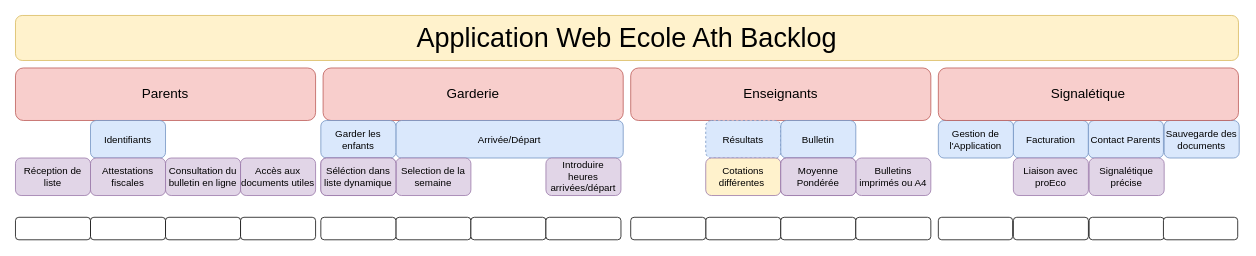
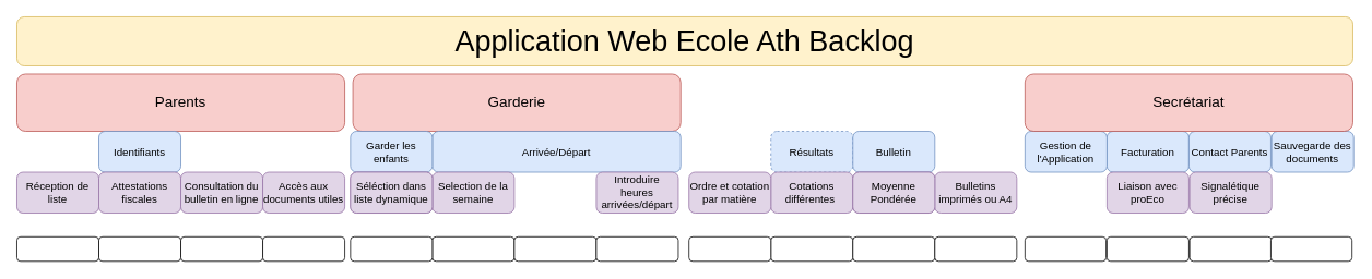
- <mxCell id="4" value="&lt;font style=&quot;font-size: 18px&quot;&gt;Enseignants&lt;/font&gt;" style="rounded=1;whiteSpace=wrap;html=1;fillColor=#f8cecc;strokeColor=#b85450;" parent="1" vertex="1"><mxGeometry x="840.12" y="90" width="400" height="70" as="geometry" /></mxCell>
- <mxCell id="44" value="&lt;font style=&quot;font-size: 18px&quot;&gt;Signalétique&lt;/font&gt;" style="rounded=1;whiteSpace=wrap;html=1;fillColor=#f8cecc;strokeColor=#b85450;" vertex="1" parent="1"><mxGeometry x="1250.12" y="90" width="400" height="70" as="geometry" /></mxCell>
+ <mxCell id="44" value="&lt;font style=&quot;font-size: 18px&quot;&gt;Secrétariat&lt;/font&gt;" style="rounded=1;whiteSpace=wrap;html=1;fillColor=#f8cecc;strokeColor=#b85450;" vertex="1" parent="1"><mxGeometry x="1250.12" y="90" width="400" height="70" as="geometry" /></mxCell>
+ <mxCell id="21" value="Ordre et cotation par matière" style="rounded=1;whiteSpace=wrap;html=1;fillColor=#e1d5e7;strokeColor=#9673a6;fontSize=13;" parent="1" vertex="1"><mxGeometry x="840.12" y="210" width="100" height="50" as="geometry" /></mxCell>
- <mxCell id="13" value="Cotations différentes&amp;nbsp;" style="rounded=1;whiteSpace=wrap;html=1;fillColor=#fff2cc;strokeColor=#9673a6;fontSize=13;" parent="1" vertex="1"><mxGeometry x="940.12" y="210" width="100" height="50" as="geometry" /></mxCell>
+ <mxCell id="13" value="Cotations différentes&amp;nbsp;" style="rounded=1;whiteSpace=wrap;html=1;fillColor=#e1d5e7;strokeColor=#9673a6;fontSize=13;" parent="1" vertex="1"><mxGeometry x="940.12" y="210" width="100" height="50" as="geometry" /></mxCell>
